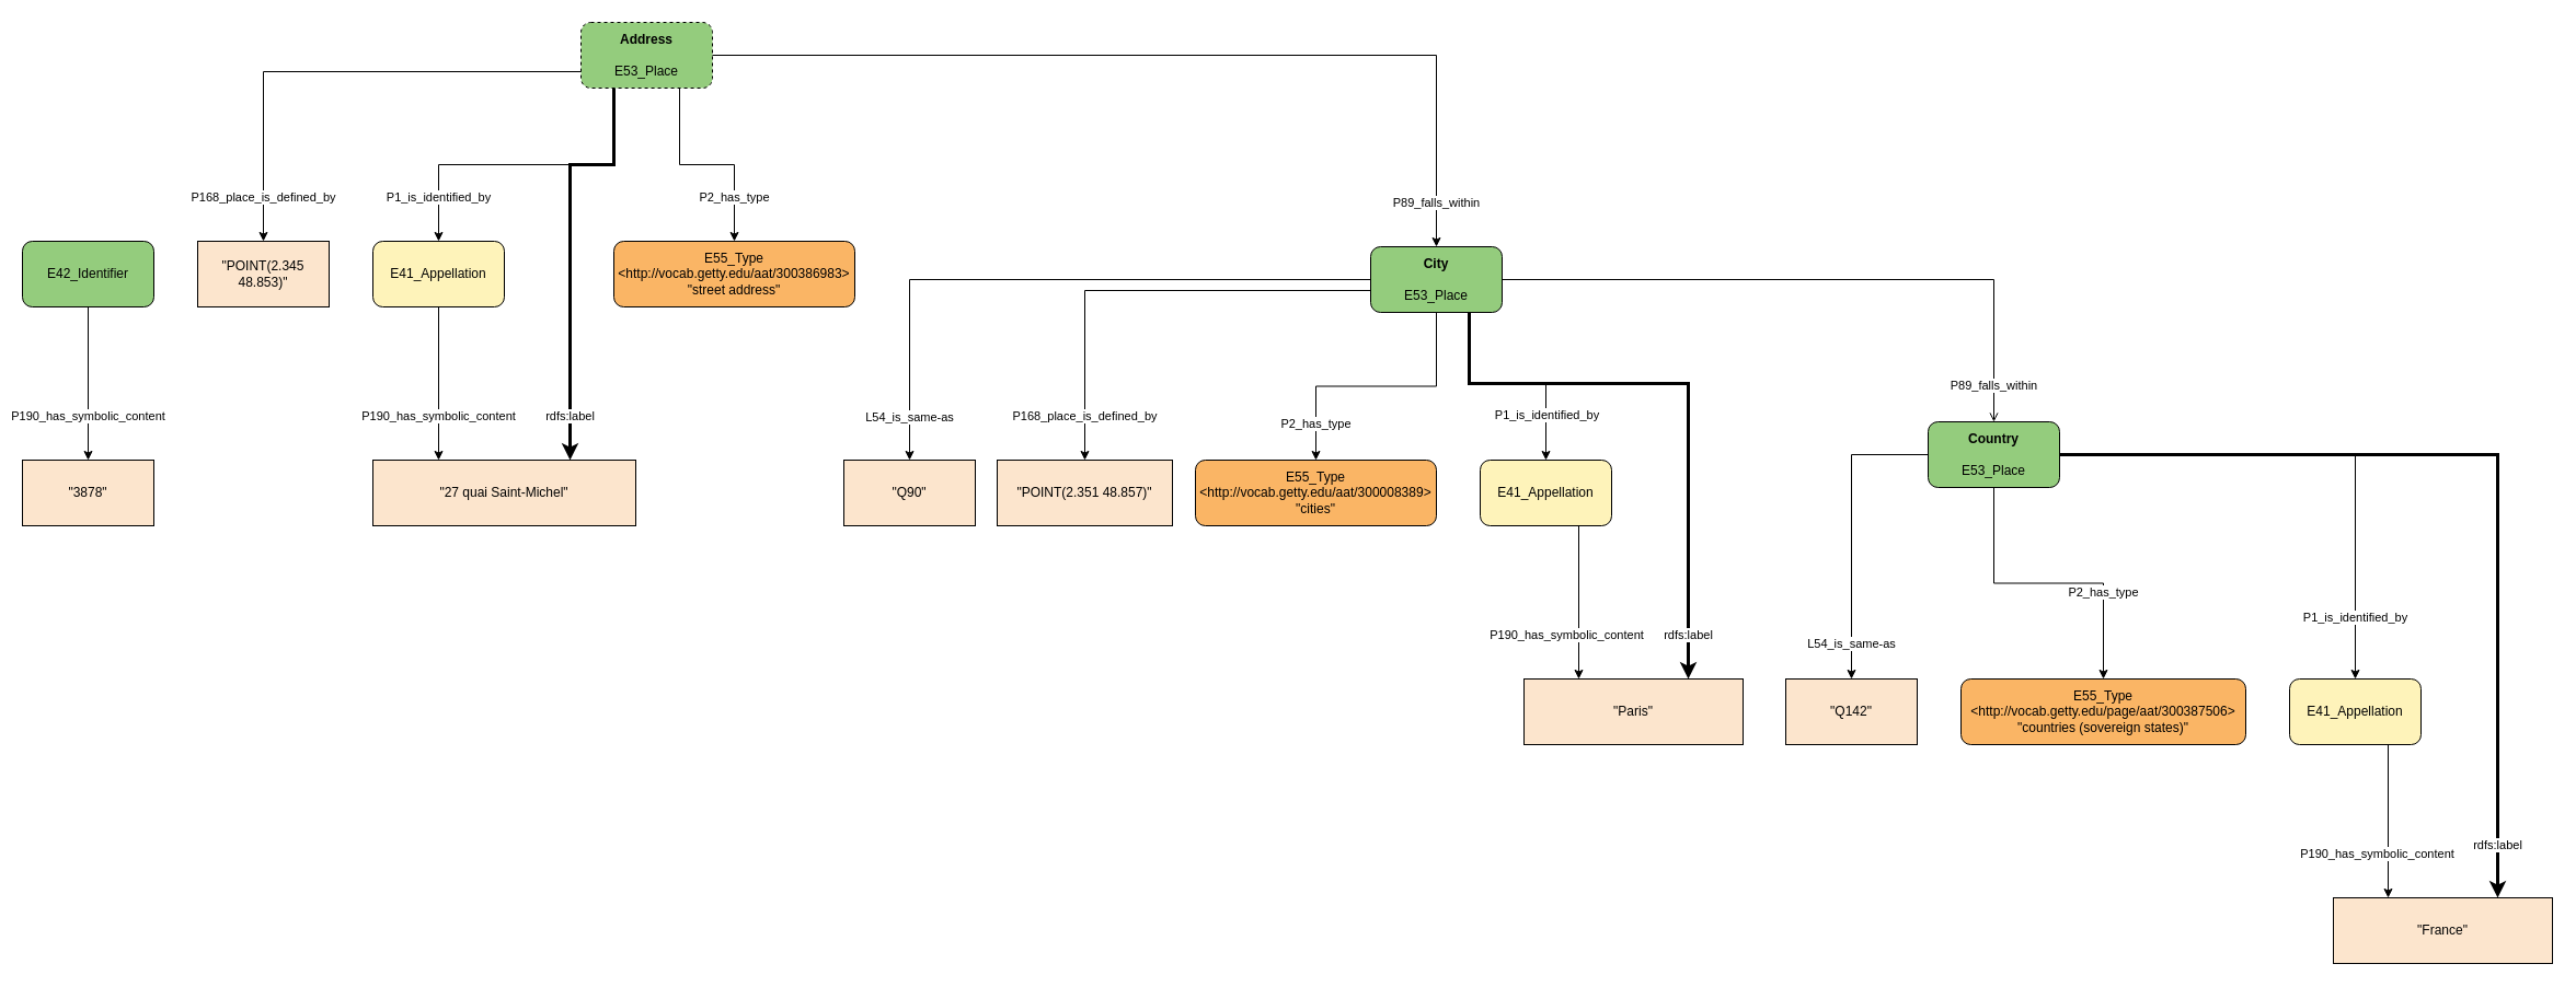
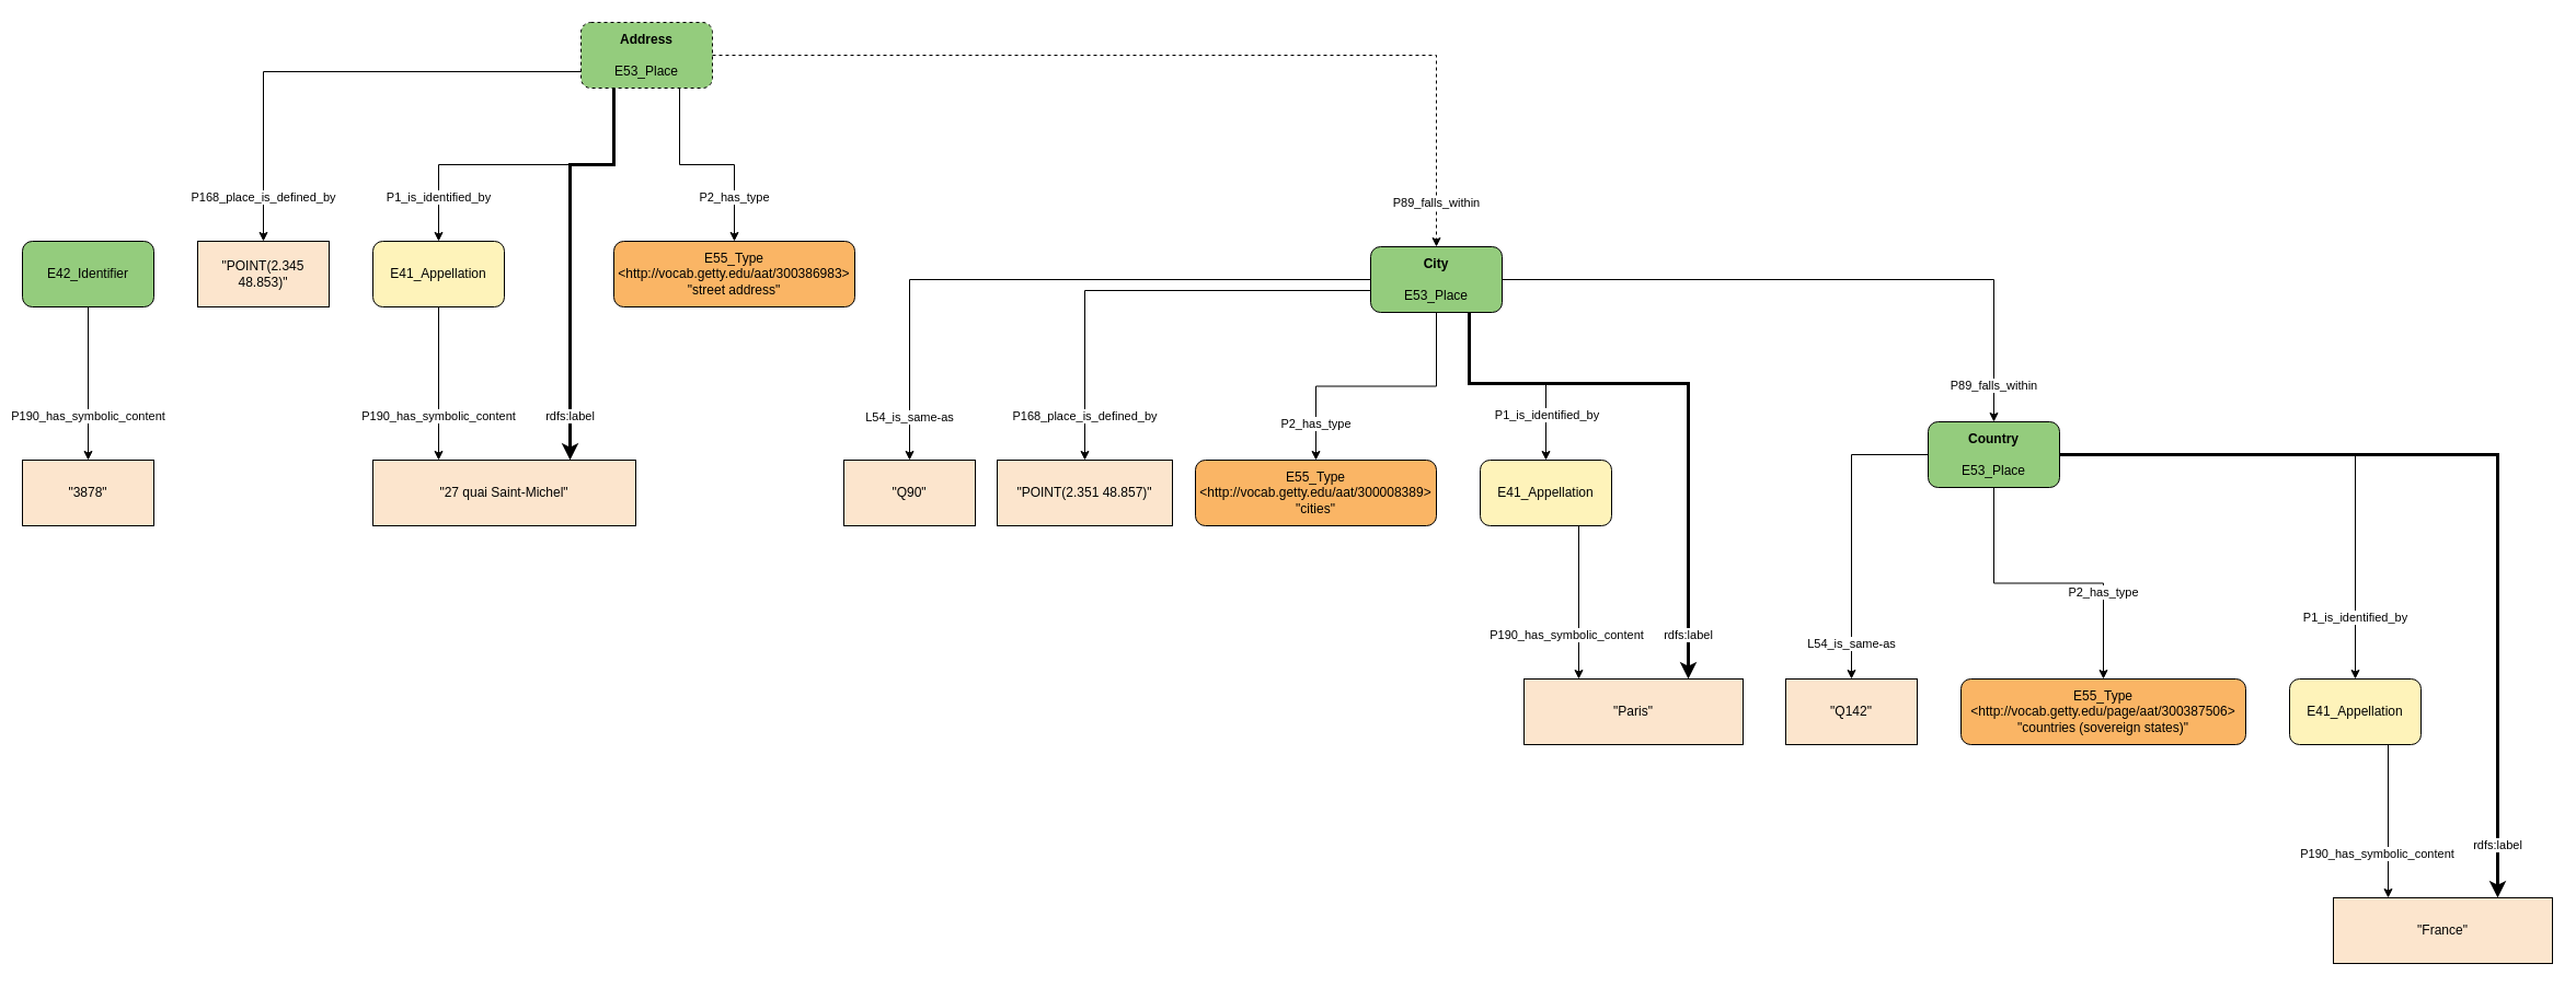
- <mxCell id="14" value="P89_falls_within" style="edgeStyle=orthogonalEdgeStyle;rounded=0;orthogonalLoop=1;jettySize=auto;html=1;exitX=1;exitY=0.5;exitDx=0;exitDy=0;entryX=0.5;entryY=0;entryDx=0;entryDy=0;" parent="1" source="3" target="13" edge="1"><mxGeometry x="0.905" relative="1" as="geometry"><mxPoint x="-251" y="130" as="sourcePoint" /><mxPoint x="-255" y="435" as="targetPoint" /><mxPoint as="offset" /></mxGeometry></mxCell>
+ <mxCell id="14" value="P89_falls_within" style="edgeStyle=orthogonalEdgeStyle;rounded=0;orthogonalLoop=1;jettySize=auto;html=1;exitX=1;exitY=0.5;exitDx=0;exitDy=0;entryX=0.5;entryY=0;entryDx=0;entryDy=0;dashed=1;" parent="1" source="3" target="13" edge="1"><mxGeometry x="0.905" relative="1" as="geometry"><mxPoint x="-251" y="130" as="sourcePoint" /><mxPoint x="-255" y="435" as="targetPoint" /><mxPoint as="offset" /></mxGeometry></mxCell>
- <mxCell id="19" value="P89_falls_within" style="edgeStyle=orthogonalEdgeStyle;rounded=0;orthogonalLoop=1;jettySize=auto;html=1;entryX=0.5;entryY=0;entryDx=0;entryDy=0;exitX=1;exitY=0.5;exitDx=0;exitDy=0;endArrow=open;" parent="1" source="13" target="18" edge="1"><mxGeometry x="0.887" relative="1" as="geometry"><mxPoint x="1595" y="195" as="sourcePoint" /><mxPoint x="1531" y="530" as="targetPoint" /><mxPoint as="offset" /></mxGeometry></mxCell>
+ <mxCell id="19" value="P89_falls_within" style="edgeStyle=orthogonalEdgeStyle;rounded=0;orthogonalLoop=1;jettySize=auto;html=1;entryX=0.5;entryY=0;entryDx=0;entryDy=0;exitX=1;exitY=0.5;exitDx=0;exitDy=0;" parent="1" source="13" target="18" edge="1"><mxGeometry x="0.887" relative="1" as="geometry"><mxPoint x="1595" y="195" as="sourcePoint" /><mxPoint x="1531" y="530" as="targetPoint" /><mxPoint as="offset" /></mxGeometry></mxCell>
